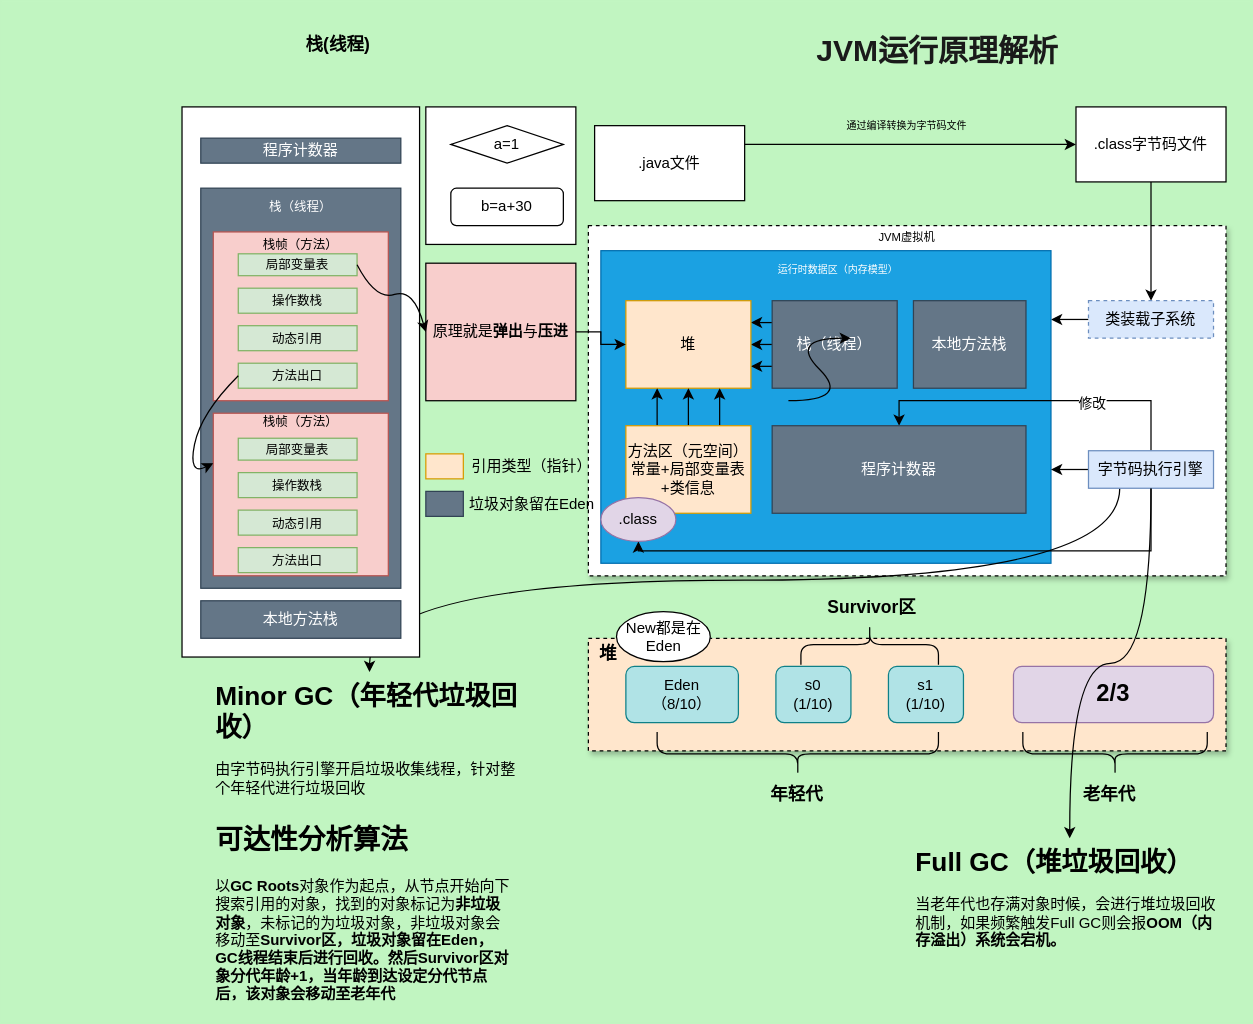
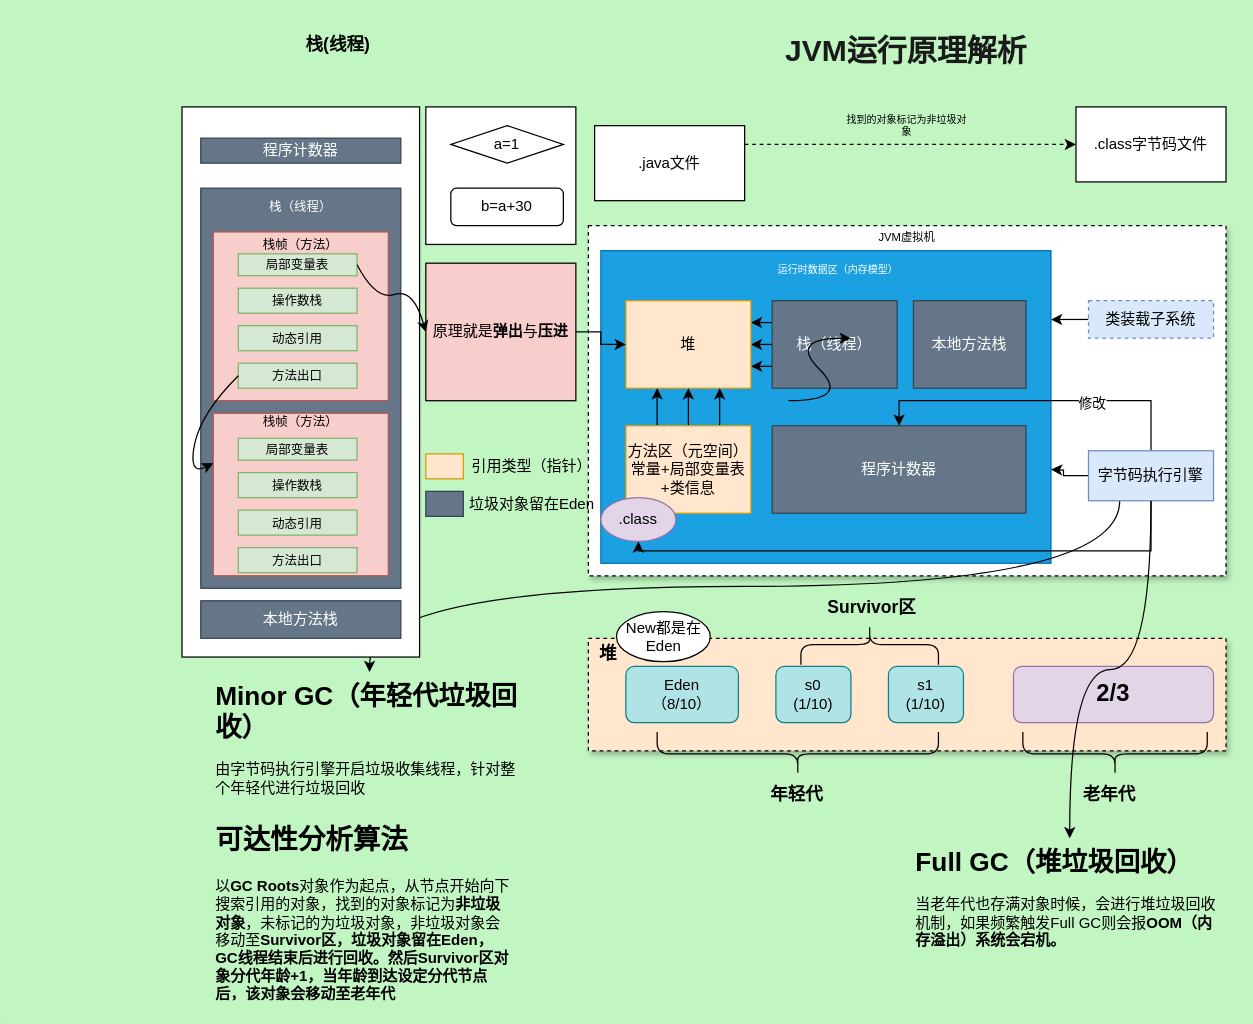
- <mxCell id="3" value="&lt;h1 style=&quot;margin-top: 0px;&quot;&gt;JVM运行原理解析&lt;/h1&gt;" style="text;html=1;whiteSpace=wrap;overflow=hidden;rounded=0;align=center;fontColor=#1A1A1A;" vertex="1" parent="1"><mxGeometry x="642" y="20" width="215" height="50" as="geometry" /></mxCell>
+ <mxCell id="3" value="&lt;h1 style=&quot;margin-top: 0px;&quot;&gt;JVM运行原理解析&lt;/h1&gt;" style="text;html=1;whiteSpace=wrap;overflow=hidden;rounded=0;align=center;fontColor=#1A1A1A;" vertex="1" parent="1"><mxGeometry x="617" y="20" width="215" height="50" as="geometry" /></mxCell>
- <mxCell id="8" value="通过编译转换为字节码文件" style="text;html=1;align=center;verticalAlign=middle;whiteSpace=wrap;rounded=0;fontSize=8;" vertex="1" parent="1"><mxGeometry x="675" y="85" width="100" height="30" as="geometry" /></mxCell>
+ <mxCell id="8" value="找到的对象标记为非垃圾对象" style="text;html=1;align=center;verticalAlign=middle;whiteSpace=wrap;rounded=0;fontSize=8;" vertex="1" parent="1"><mxGeometry x="675" y="85" width="100" height="30" as="geometry" /></mxCell>
- <mxCell id="4" value="" style="edgeStyle=orthogonalEdgeStyle;rounded=0;orthogonalLoop=1;jettySize=auto;html=1;entryX=0;entryY=0.5;entryDx=0;entryDy=0;" edge="1" parent="1" source="5" target="7"><mxGeometry relative="1" as="geometry"><Array as="points"><mxPoint x="800" y="115" /><mxPoint x="800" y="115" /></Array></mxGeometry></mxCell>
+ <mxCell id="4" value="" style="edgeStyle=orthogonalEdgeStyle;rounded=0;orthogonalLoop=1;jettySize=auto;html=1;entryX=0;entryY=0.5;entryDx=0;entryDy=0;dashed=1;" edge="1" parent="1" source="5" target="7"><mxGeometry relative="1" as="geometry"><Array as="points"><mxPoint x="800" y="115" /><mxPoint x="800" y="115" /></Array></mxGeometry></mxCell>
- <mxCell id="6" value="" style="edgeStyle=orthogonalEdgeStyle;rounded=0;orthogonalLoop=1;jettySize=auto;html=1;entryX=0.5;entryY=0;entryDx=0;entryDy=0;" edge="1" parent="1" source="7" target="10"><mxGeometry relative="1" as="geometry"><mxPoint x="859" y="230" as="targetPoint" /></mxGeometry></mxCell>
- <mxCell id="19" value="字节码执行引擎" style="rounded=0;whiteSpace=wrap;html=1;fillColor=#dae8fc;strokeColor=#6c8ebf;" vertex="1" parent="1"><mxGeometry x="870" y="360" width="100" height="30" as="geometry" /></mxCell>
+ <mxCell id="19" value="字节码执行引擎" style="rounded=0;whiteSpace=wrap;html=1;fillColor=#dae8fc;strokeColor=#6c8ebf;" vertex="1" parent="1"><mxGeometry x="870" y="360" width="100" height="40" as="geometry" /></mxCell>
